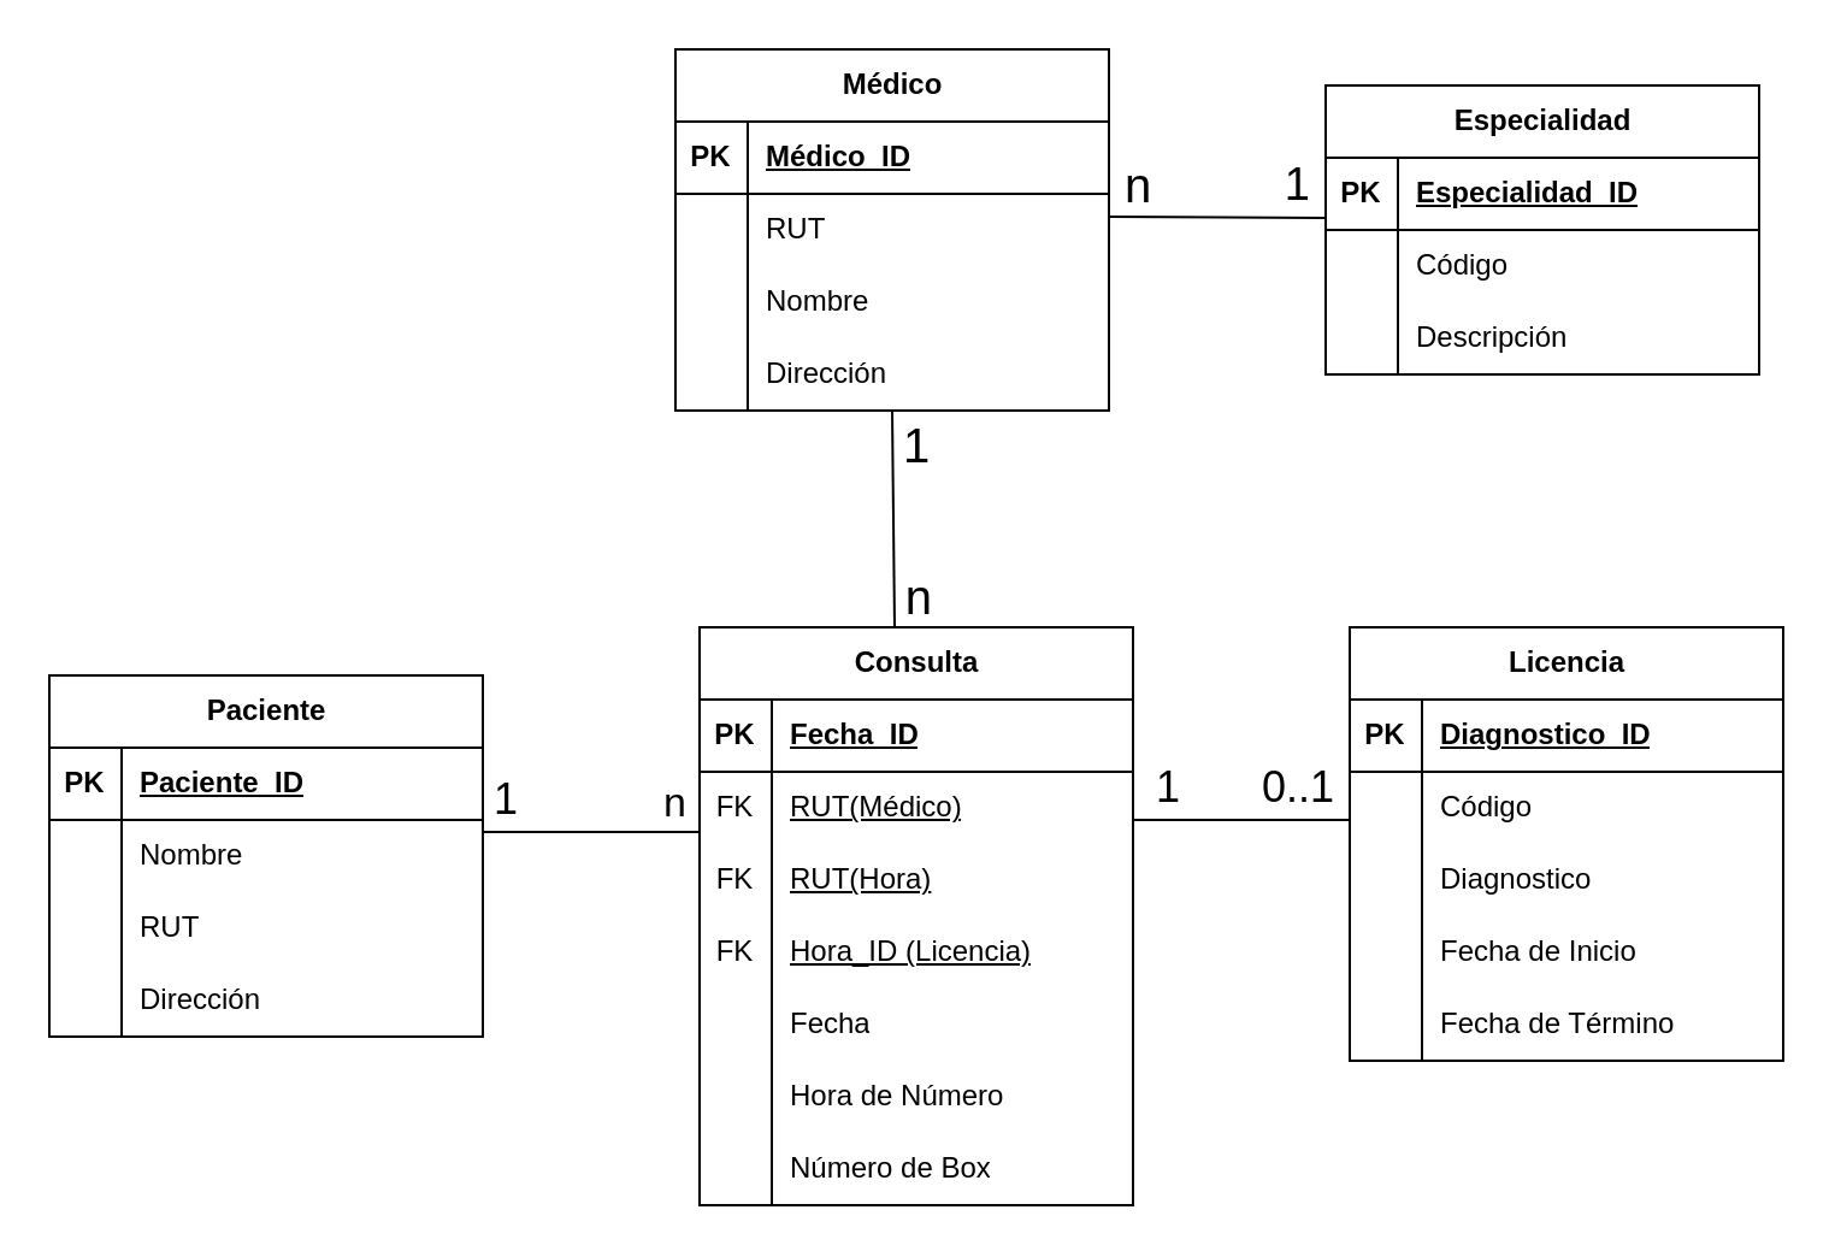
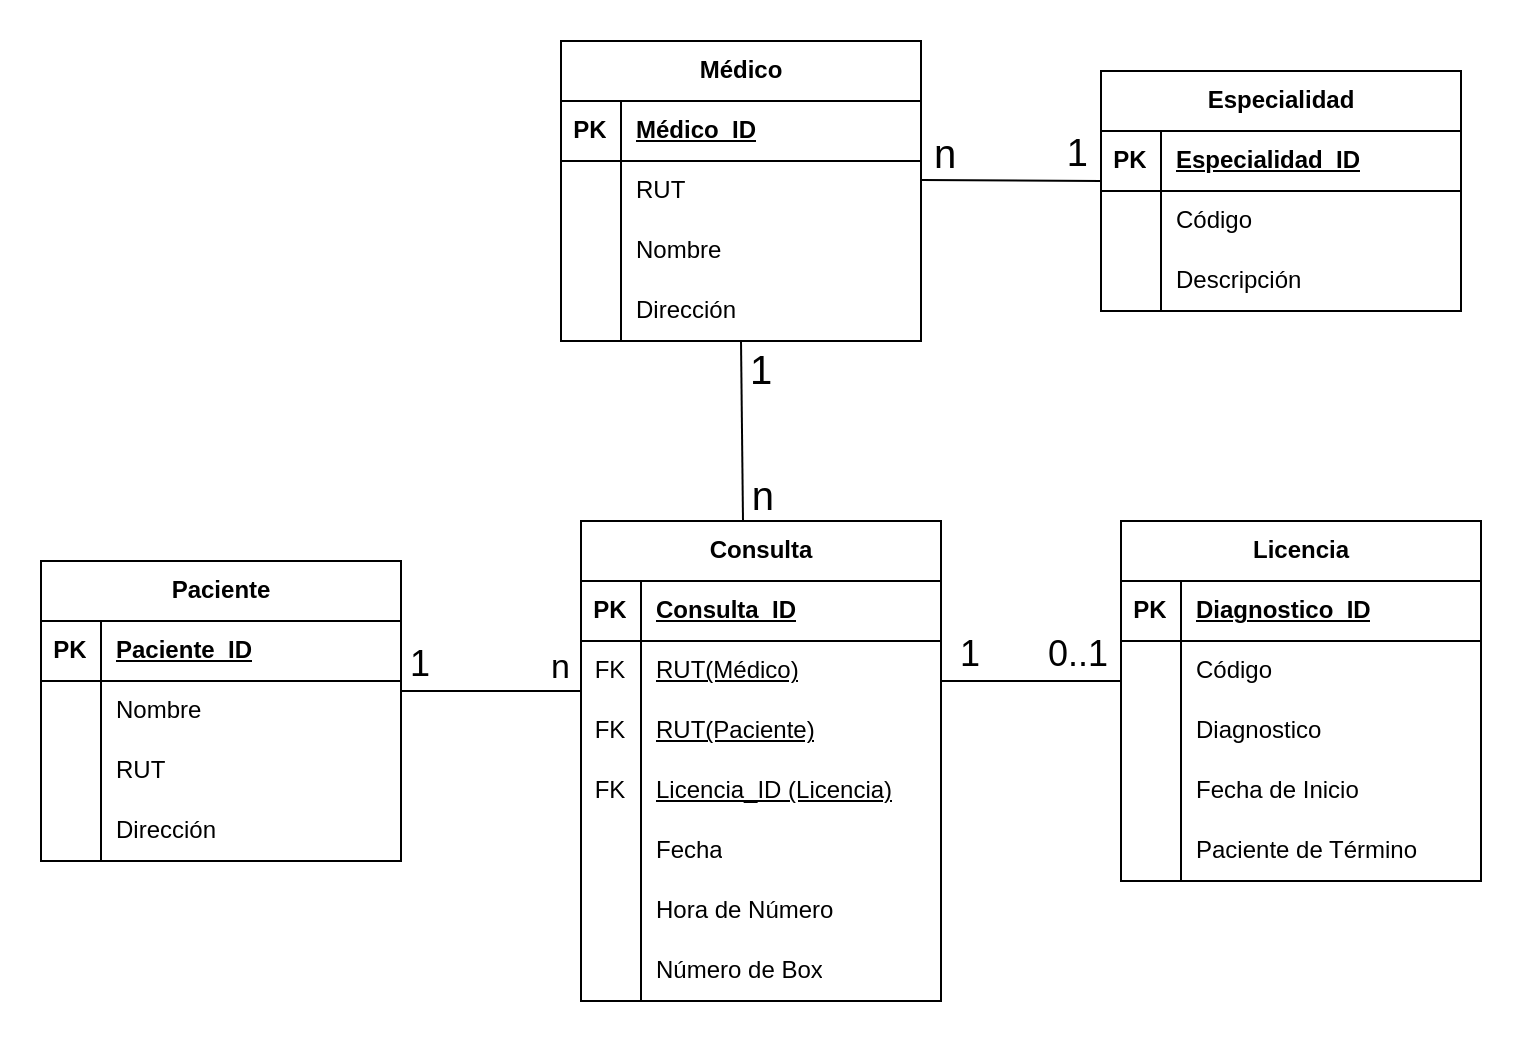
- <mxCell id="31" value="Fecha_ID" style="shape=partialRectangle;connectable=0;fillColor=none;top=0;left=0;bottom=0;right=0;align=left;spacingLeft=6;fontStyle=5;overflow=hidden;whiteSpace=wrap;html=1;" parent="29" vertex="1"><mxGeometry x="30" width="150" height="30" as="geometry"><mxRectangle width="150" height="30" as="alternateBounds" /></mxGeometry></mxCell>
+ <mxCell id="31" value="Consulta_ID" style="shape=partialRectangle;connectable=0;fillColor=none;top=0;left=0;bottom=0;right=0;align=left;spacingLeft=6;fontStyle=5;overflow=hidden;whiteSpace=wrap;html=1;" parent="29" vertex="1"><mxGeometry x="30" width="150" height="30" as="geometry"><mxRectangle width="150" height="30" as="alternateBounds" /></mxGeometry></mxCell>
- <mxCell id="37" value="&lt;span style=&quot;text-decoration-line: underline;&quot;&gt;RUT(Hora)&lt;/span&gt;" style="shape=partialRectangle;connectable=0;fillColor=none;top=0;left=0;bottom=0;right=0;align=left;spacingLeft=6;overflow=hidden;whiteSpace=wrap;html=1;" parent="35" vertex="1"><mxGeometry x="30" width="150" height="30" as="geometry"><mxRectangle width="150" height="30" as="alternateBounds" /></mxGeometry></mxCell>
+ <mxCell id="37" value="&lt;span style=&quot;text-decoration-line: underline;&quot;&gt;RUT(Paciente)&lt;/span&gt;" style="shape=partialRectangle;connectable=0;fillColor=none;top=0;left=0;bottom=0;right=0;align=left;spacingLeft=6;overflow=hidden;whiteSpace=wrap;html=1;" parent="35" vertex="1"><mxGeometry x="30" width="150" height="30" as="geometry"><mxRectangle width="150" height="30" as="alternateBounds" /></mxGeometry></mxCell>
- <mxCell id="40" value="&lt;u&gt;Hora_ID (Licencia)&lt;/u&gt;" style="shape=partialRectangle;connectable=0;fillColor=none;top=0;left=0;bottom=0;right=0;align=left;spacingLeft=6;overflow=hidden;whiteSpace=wrap;html=1;" parent="38" vertex="1"><mxGeometry x="30" width="150" height="30" as="geometry"><mxRectangle width="150" height="30" as="alternateBounds" /></mxGeometry></mxCell>
+ <mxCell id="40" value="&lt;u&gt;Licencia_ID (Licencia)&lt;/u&gt;" style="shape=partialRectangle;connectable=0;fillColor=none;top=0;left=0;bottom=0;right=0;align=left;spacingLeft=6;overflow=hidden;whiteSpace=wrap;html=1;" parent="38" vertex="1"><mxGeometry x="30" width="150" height="30" as="geometry"><mxRectangle width="150" height="30" as="alternateBounds" /></mxGeometry></mxCell>
- <mxCell id="84" value="Fecha de Término" style="shape=partialRectangle;connectable=0;fillColor=none;top=0;left=0;bottom=0;right=0;align=left;spacingLeft=6;overflow=hidden;whiteSpace=wrap;html=1;" parent="82" vertex="1"><mxGeometry x="30" width="150" height="30" as="geometry"><mxRectangle width="150" height="30" as="alternateBounds" /></mxGeometry></mxCell>
+ <mxCell id="84" value="Paciente de Término" style="shape=partialRectangle;connectable=0;fillColor=none;top=0;left=0;bottom=0;right=0;align=left;spacingLeft=6;overflow=hidden;whiteSpace=wrap;html=1;" parent="82" vertex="1"><mxGeometry x="30" width="150" height="30" as="geometry"><mxRectangle width="150" height="30" as="alternateBounds" /></mxGeometry></mxCell>
